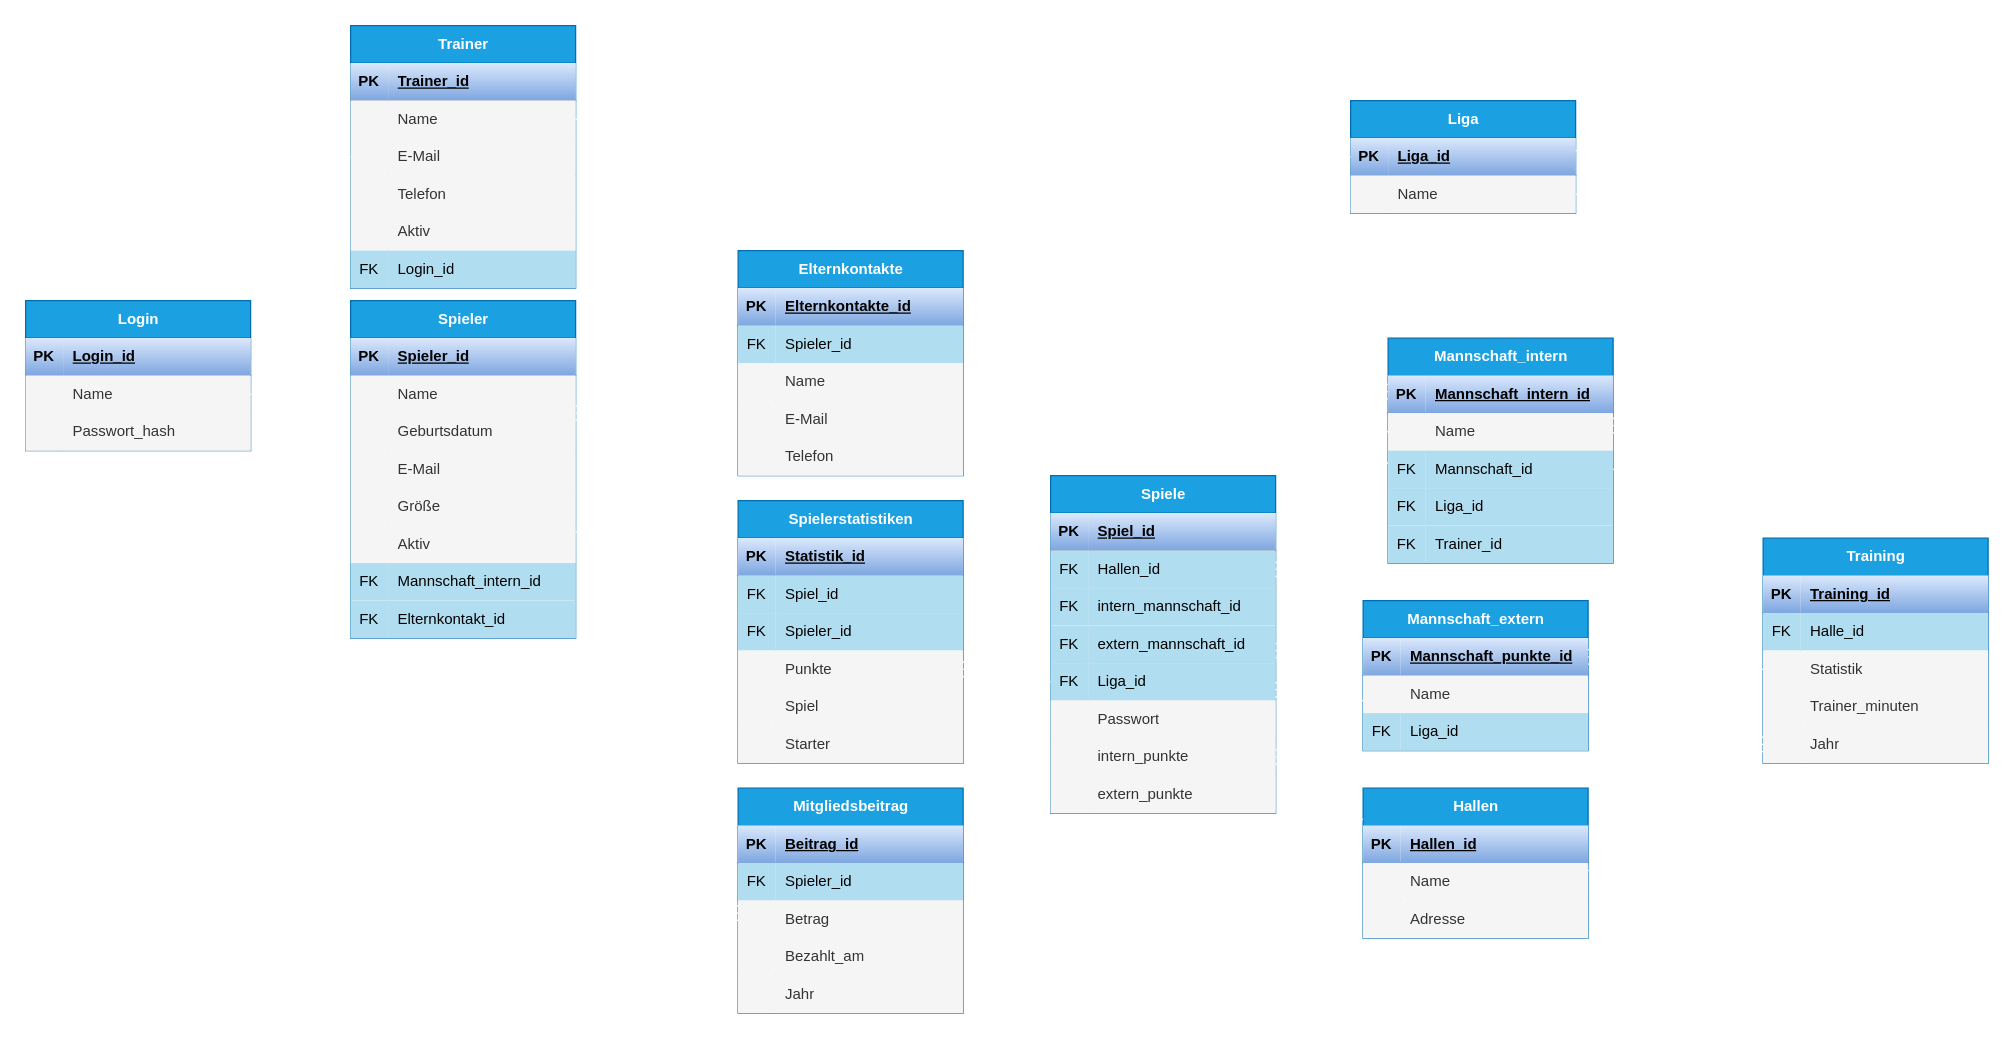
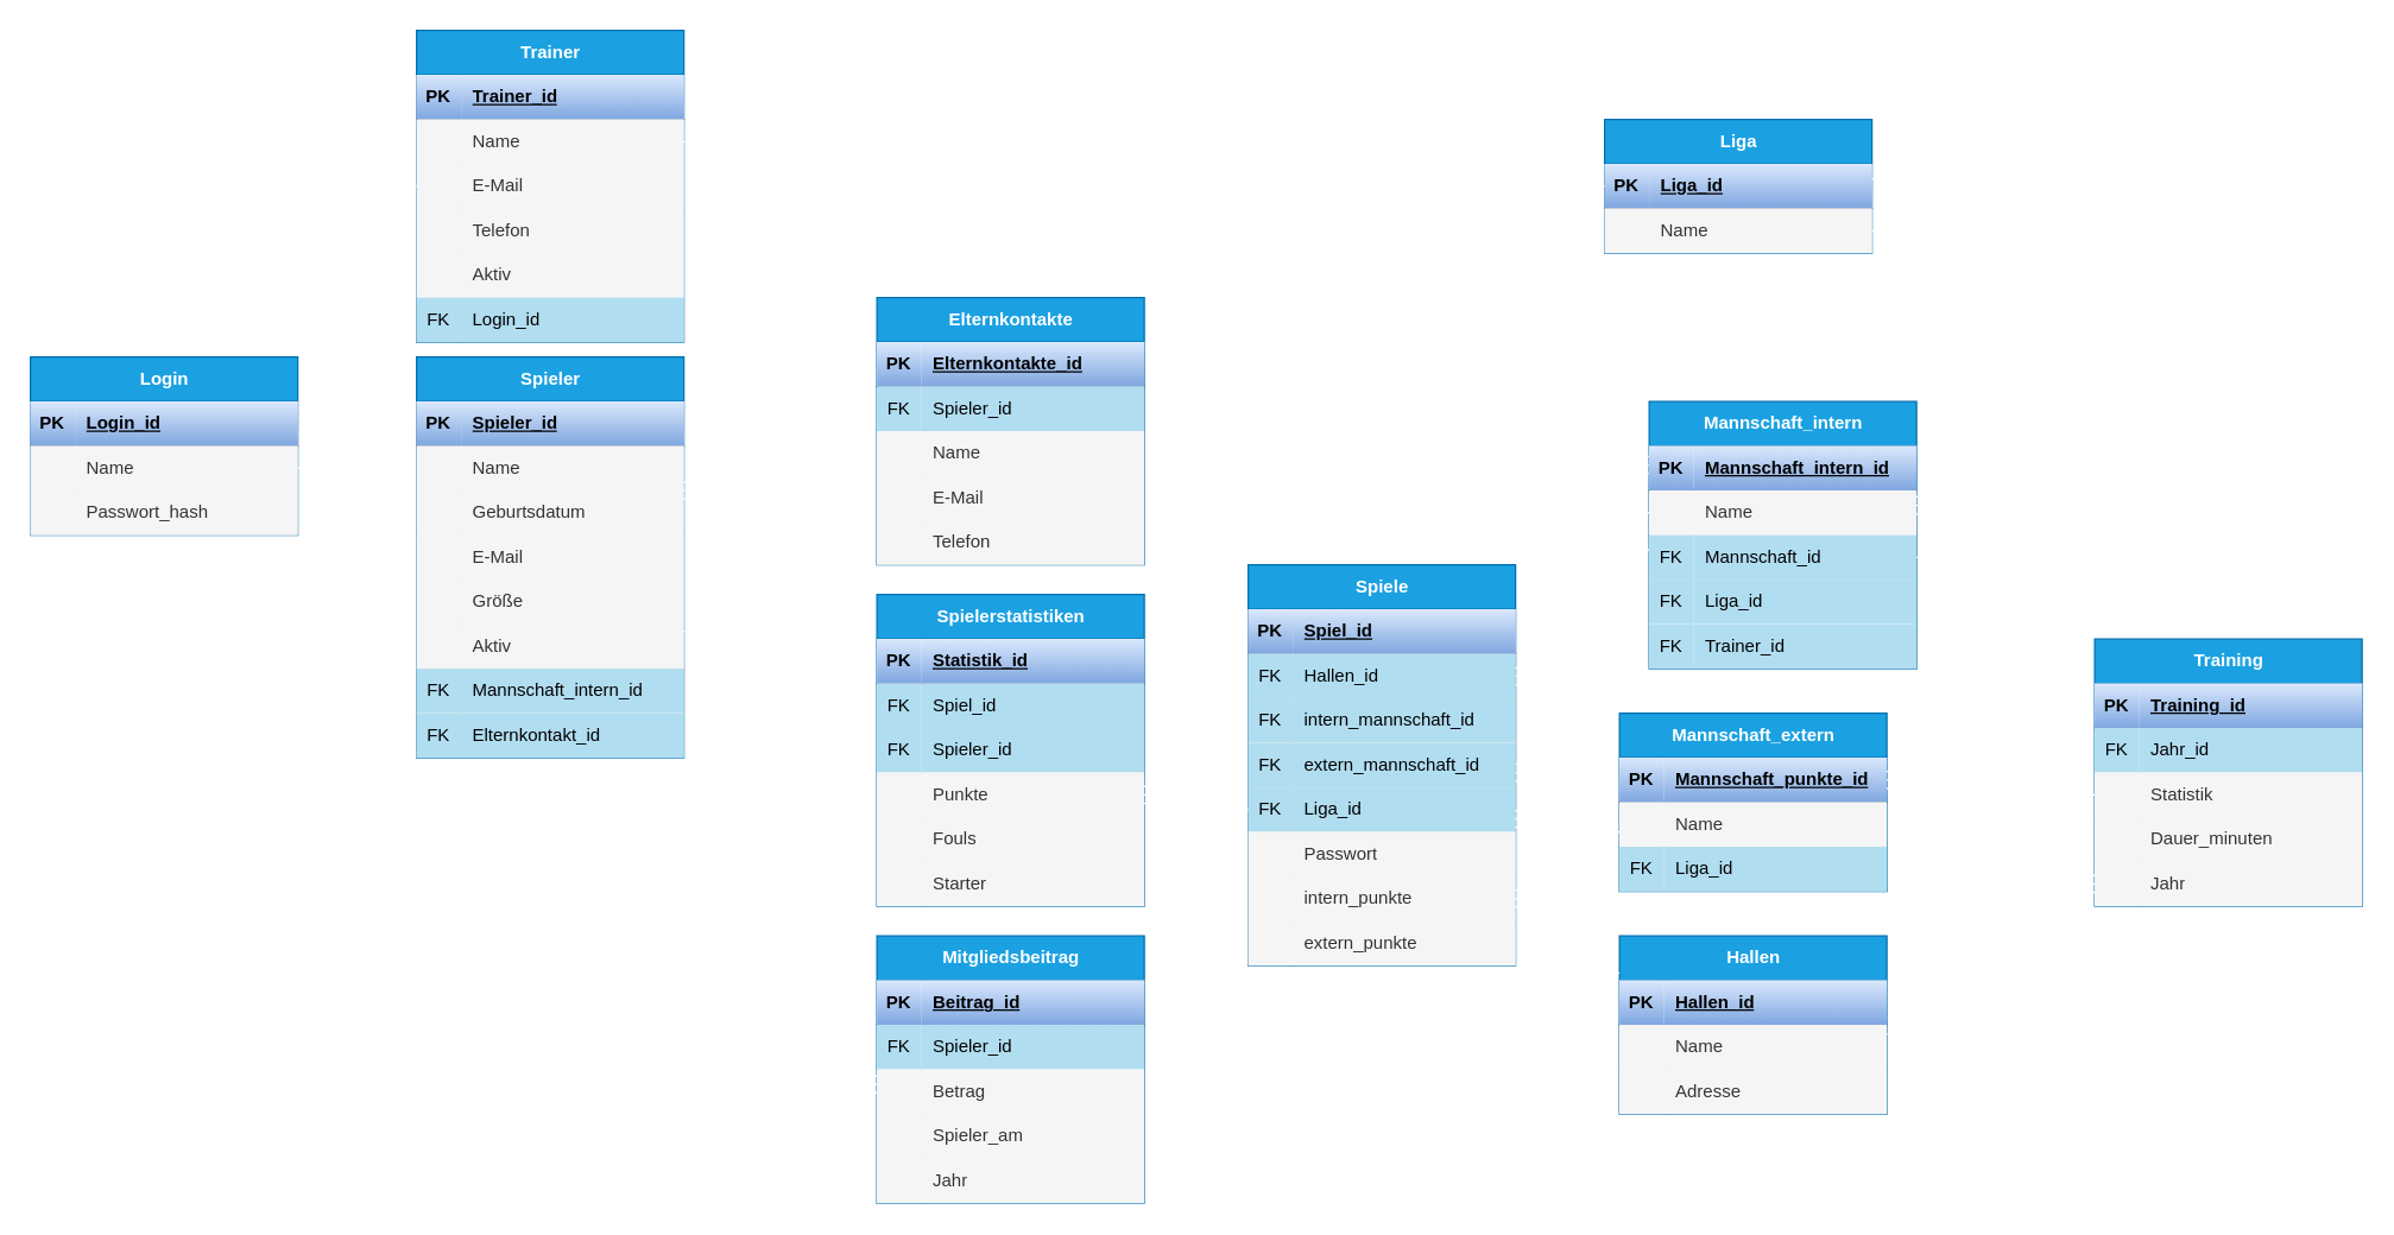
- <mxCell id="170" value="Halle_id" style="shape=partialRectangle;connectable=0;fillColor=#b1ddf0;top=0;left=0;bottom=0;right=0;align=left;spacingLeft=6;overflow=hidden;whiteSpace=wrap;html=1;labelBackgroundColor=none;strokeColor=#10739e;" parent="168" vertex="1"><mxGeometry x="30" width="150" height="30" as="geometry"><mxRectangle width="150" height="30" as="alternateBounds" /></mxGeometry></mxCell>
+ <mxCell id="170" value="Jahr_id" style="shape=partialRectangle;connectable=0;fillColor=#b1ddf0;top=0;left=0;bottom=0;right=0;align=left;spacingLeft=6;overflow=hidden;whiteSpace=wrap;html=1;labelBackgroundColor=none;strokeColor=#10739e;" parent="168" vertex="1"><mxGeometry x="30" width="150" height="30" as="geometry"><mxRectangle width="150" height="30" as="alternateBounds" /></mxGeometry></mxCell>
- <mxCell id="87" value="Spiel" style="shape=partialRectangle;connectable=0;fillColor=#f5f5f5;top=0;left=0;bottom=0;right=0;align=left;spacingLeft=6;overflow=hidden;whiteSpace=wrap;html=1;labelBackgroundColor=none;strokeColor=#666666;fontColor=#333333;" parent="85" vertex="1"><mxGeometry x="30" width="150" height="30" as="geometry"><mxRectangle width="150" height="30" as="alternateBounds" /></mxGeometry></mxCell>
+ <mxCell id="87" value="Fouls" style="shape=partialRectangle;connectable=0;fillColor=#f5f5f5;top=0;left=0;bottom=0;right=0;align=left;spacingLeft=6;overflow=hidden;whiteSpace=wrap;html=1;labelBackgroundColor=none;strokeColor=#666666;fontColor=#333333;" parent="85" vertex="1"><mxGeometry x="30" width="150" height="30" as="geometry"><mxRectangle width="150" height="30" as="alternateBounds" /></mxGeometry></mxCell>
- <mxCell id="176" value="Trainer_minuten" style="shape=partialRectangle;connectable=0;fillColor=#f5f5f5;top=0;left=0;bottom=0;right=0;align=left;spacingLeft=6;overflow=hidden;whiteSpace=wrap;html=1;labelBackgroundColor=none;strokeColor=#666666;fontColor=#333333;" parent="174" vertex="1"><mxGeometry x="30" width="150" height="30" as="geometry"><mxRectangle width="150" height="30" as="alternateBounds" /></mxGeometry></mxCell>
+ <mxCell id="176" value="Dauer_minuten" style="shape=partialRectangle;connectable=0;fillColor=#f5f5f5;top=0;left=0;bottom=0;right=0;align=left;spacingLeft=6;overflow=hidden;whiteSpace=wrap;html=1;labelBackgroundColor=none;strokeColor=#666666;fontColor=#333333;" parent="174" vertex="1"><mxGeometry x="30" width="150" height="30" as="geometry"><mxRectangle width="150" height="30" as="alternateBounds" /></mxGeometry></mxCell>
- <mxCell id="67" value="Bezahlt_am" style="shape=partialRectangle;connectable=0;fillColor=#f5f5f5;top=0;left=0;bottom=0;right=0;align=left;spacingLeft=6;overflow=hidden;whiteSpace=wrap;html=1;labelBackgroundColor=none;strokeColor=#666666;fontColor=#333333;" parent="65" vertex="1"><mxGeometry x="30" width="150" height="30" as="geometry"><mxRectangle width="150" height="30" as="alternateBounds" /></mxGeometry></mxCell>
+ <mxCell id="67" value="Spieler_am" style="shape=partialRectangle;connectable=0;fillColor=#f5f5f5;top=0;left=0;bottom=0;right=0;align=left;spacingLeft=6;overflow=hidden;whiteSpace=wrap;html=1;labelBackgroundColor=none;strokeColor=#666666;fontColor=#333333;" parent="65" vertex="1"><mxGeometry x="30" width="150" height="30" as="geometry"><mxRectangle width="150" height="30" as="alternateBounds" /></mxGeometry></mxCell>
